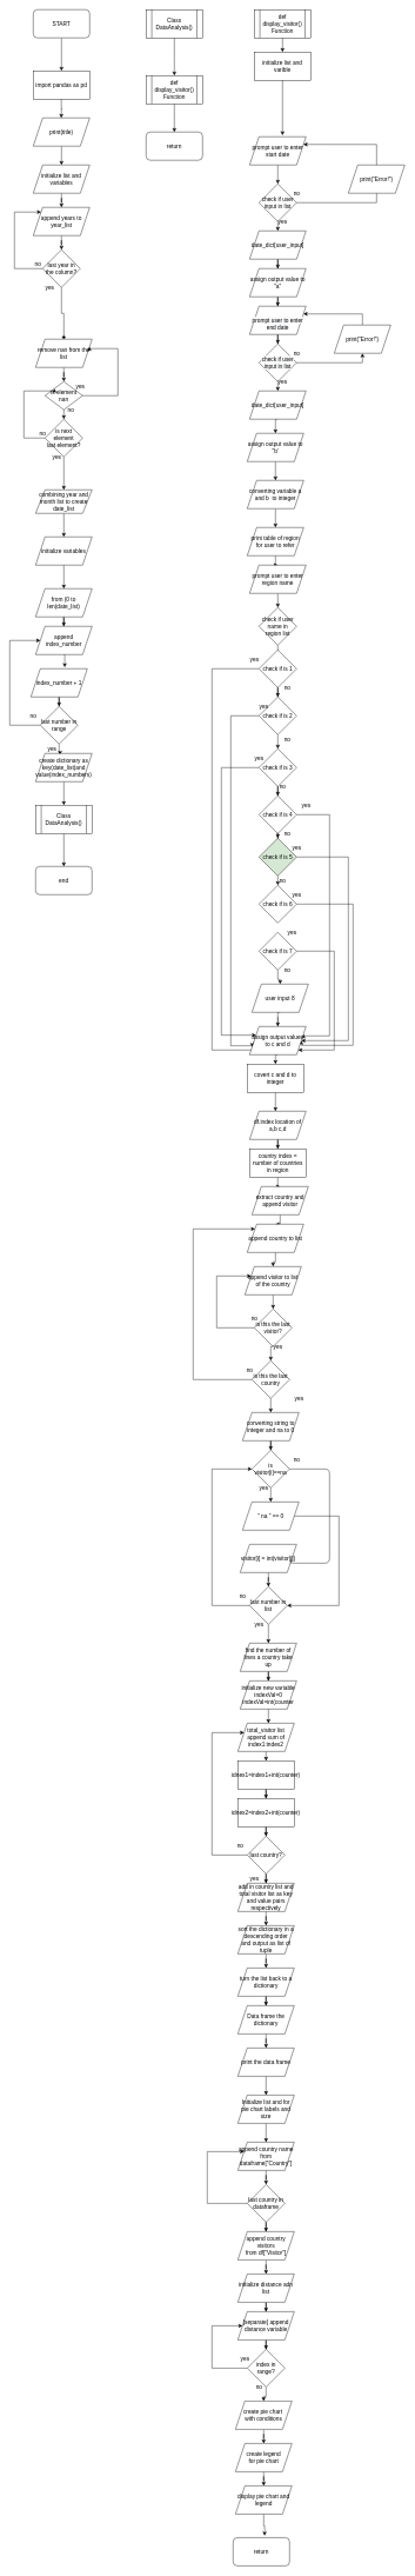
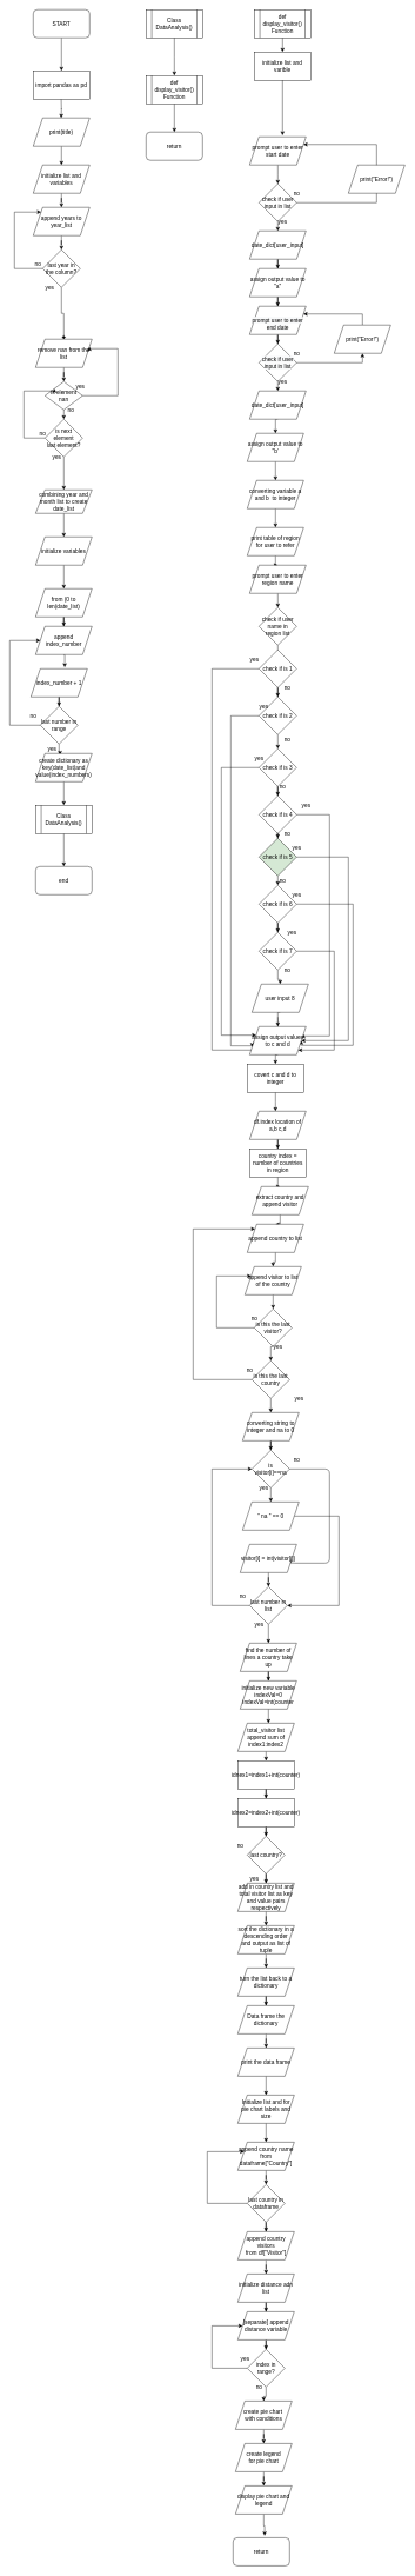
+ <mxCell id="47" value="" style="edgeStyle=orthogonalEdgeStyle;rounded=0;orthogonalLoop=1;jettySize=auto;html=1;" parent="1" source="49" target="52" edge="1"><mxGeometry relative="1" as="geometry" /></mxCell>
- <mxCell id="103" style="edgeStyle=orthogonalEdgeStyle;rounded=0;orthogonalLoop=1;jettySize=auto;html=1;exitX=0;exitY=0.5;exitDx=0;exitDy=0;" parent="1" source="105" target="98" edge="1"><mxGeometry relative="1" as="geometry"><mxPoint x="460" y="3680" as="targetPoint" /><Array as="points"><mxPoint x="450" y="3940" /><mxPoint x="450" y="3680" /></Array></mxGeometry></mxCell>
